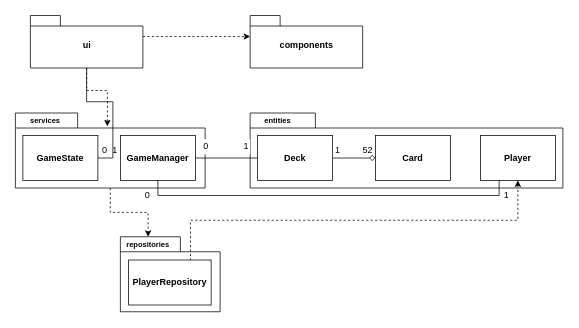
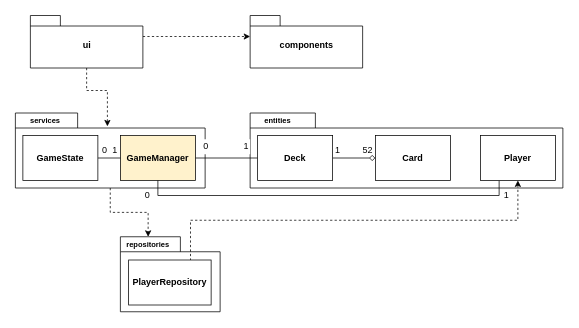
- <mxCell id="14" style="edgeStyle=orthogonalEdgeStyle;rounded=0;orthogonalLoop=1;jettySize=auto;html=1;exitX=1;exitY=0.5;exitDx=0;exitDy=0;endArrow=none;endFill=0;" edge="1" parent="1" source="15" target="4"><mxGeometry relative="1" as="geometry" /></mxCell>
+ <mxCell id="14" style="edgeStyle=orthogonalEdgeStyle;rounded=0;orthogonalLoop=1;jettySize=auto;html=1;exitX=1;exitY=0.5;exitDx=0;exitDy=0;entryX=0;entryY=0.5;entryDx=0;entryDy=0;endArrow=none;endFill=0;" edge="1" parent="1" source="15" target="13"><mxGeometry relative="1" as="geometry" /></mxCell>
- <mxCell id="13" value="&lt;b&gt;GameManager&lt;/b&gt;" style="rounded=0;whiteSpace=wrap;html=1;" vertex="1" parent="1"><mxGeometry x="160" y="180" width="100" height="60" as="geometry" /></mxCell>
+ <mxCell id="13" value="&lt;b&gt;GameManager&lt;/b&gt;" style="rounded=0;whiteSpace=wrap;html=1;fillColor=#fff2cc;" vertex="1" parent="1"><mxGeometry x="160" y="180" width="100" height="60" as="geometry" /></mxCell>
